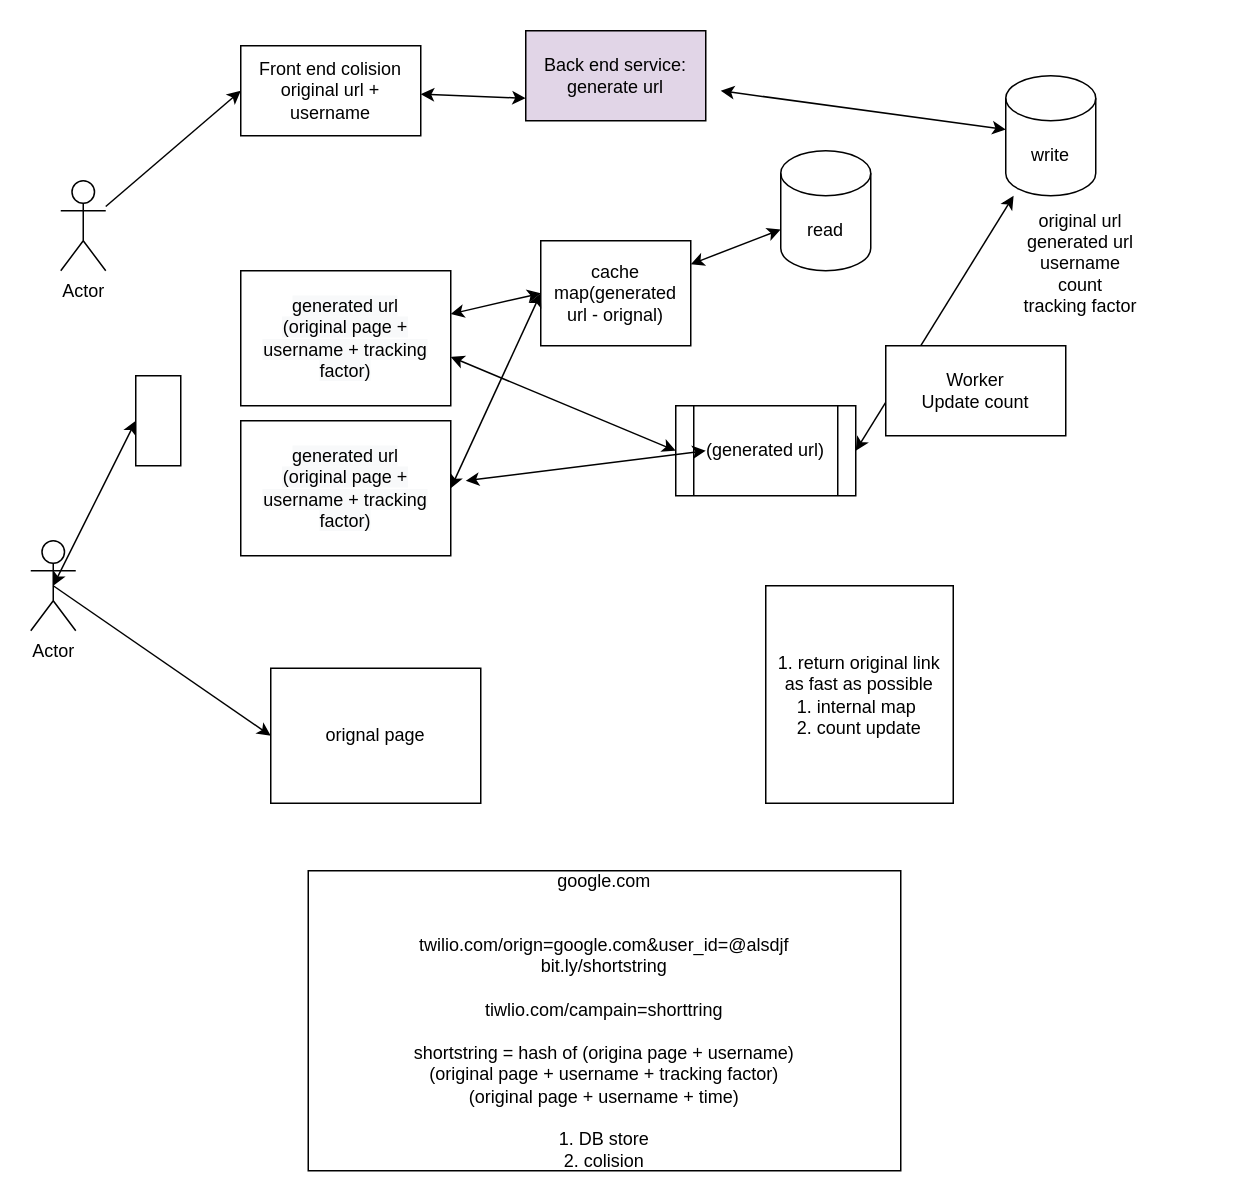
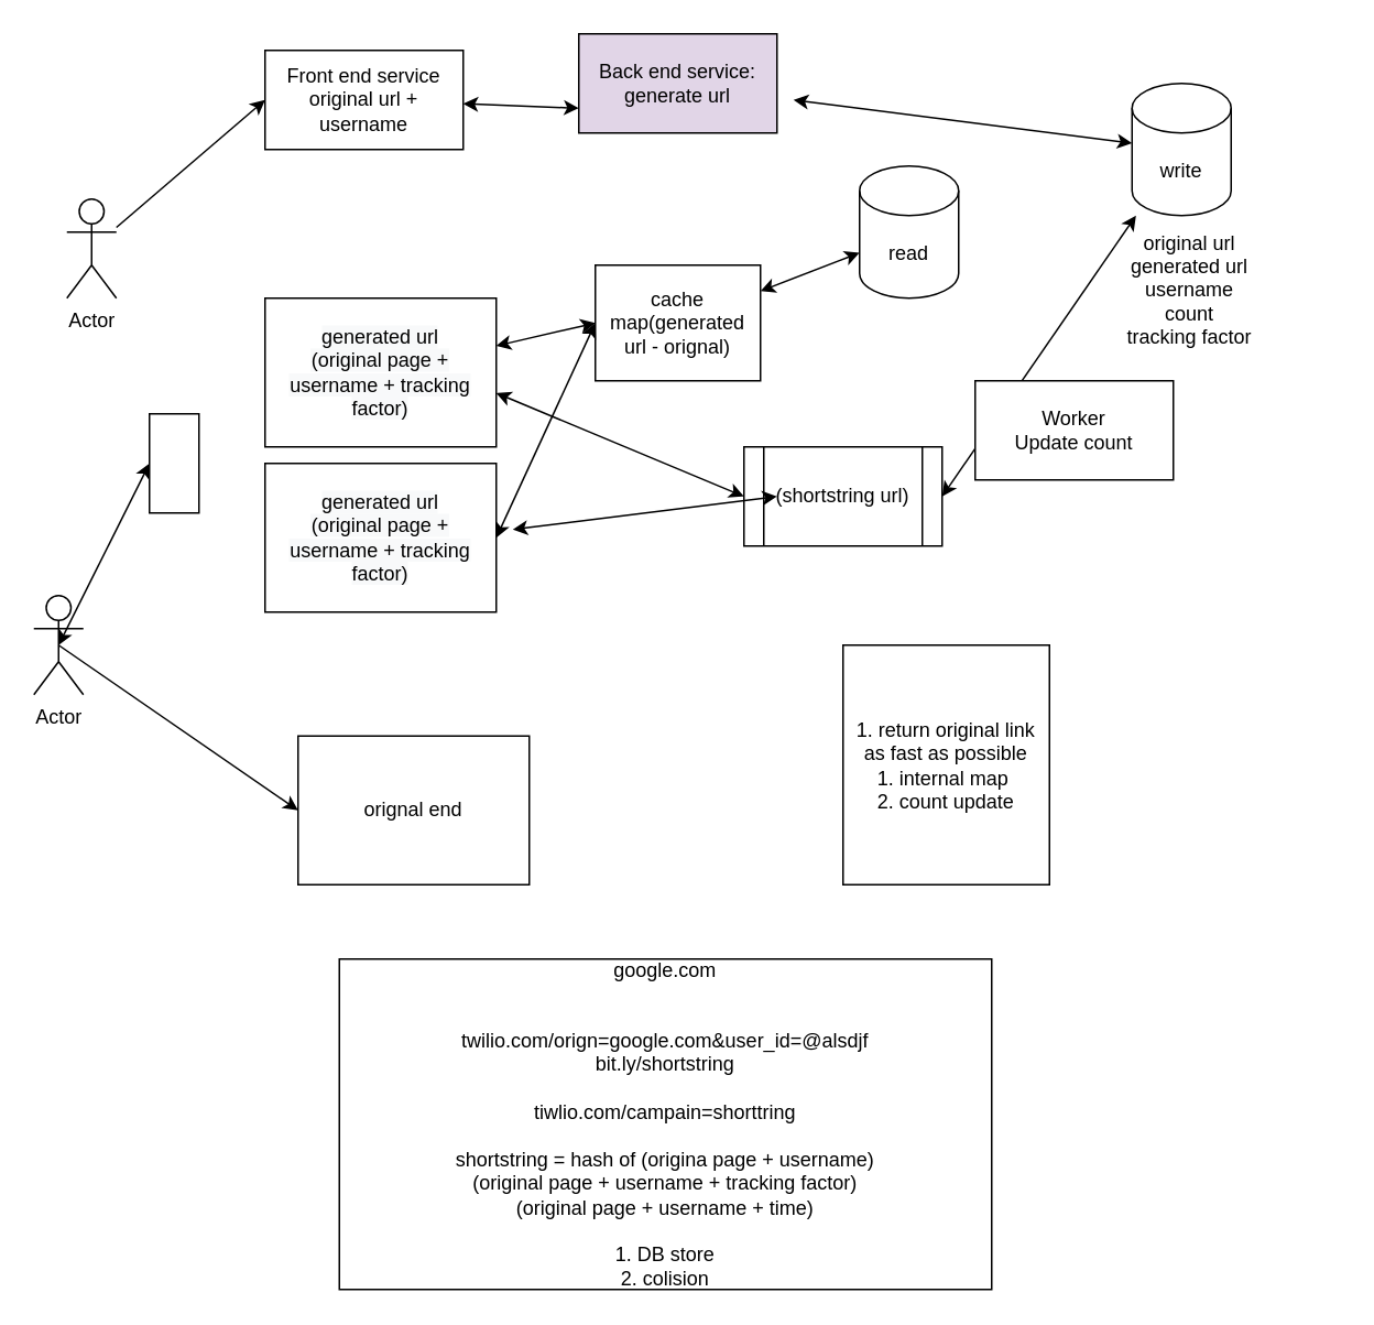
- <mxCell id="2" value="Front end colision&lt;br&gt;original url + username" style="rounded=0;whiteSpace=wrap;html=1;" vertex="1" parent="1"><mxGeometry x="160" y="30" width="120" height="60" as="geometry" /></mxCell>
+ <mxCell id="2" value="Front end service&lt;br&gt;original url + username" style="rounded=0;whiteSpace=wrap;html=1;" vertex="1" parent="1"><mxGeometry x="160" y="30" width="120" height="60" as="geometry" /></mxCell>
- <mxCell id="26" value="write" style="shape=cylinder3;whiteSpace=wrap;html=1;boundedLbl=1;backgroundOutline=1;size=15;" vertex="1" parent="1"><mxGeometry x="670" y="50" width="60" height="80" as="geometry" /></mxCell>
+ <mxCell id="26" value="write" style="shape=cylinder3;whiteSpace=wrap;html=1;boundedLbl=1;backgroundOutline=1;size=15;" vertex="1" parent="1"><mxGeometry x="685" y="50" width="60" height="80" as="geometry" /></mxCell>
- <mxCell id="17" value="(generated url)" style="shape=process;whiteSpace=wrap;html=1;backgroundOutline=1;" vertex="1" parent="1"><mxGeometry x="450" y="270" width="120" height="60" as="geometry" /></mxCell>
+ <mxCell id="17" value="(shortstring url)" style="shape=process;whiteSpace=wrap;html=1;backgroundOutline=1;" vertex="1" parent="1"><mxGeometry x="450" y="270" width="120" height="60" as="geometry" /></mxCell>
- <mxCell id="13" value="orignal page" style="rounded=0;whiteSpace=wrap;html=1;" vertex="1" parent="1"><mxGeometry x="180" y="445" width="140" height="90" as="geometry" /></mxCell>
+ <mxCell id="13" value="orignal end" style="rounded=0;whiteSpace=wrap;html=1;" vertex="1" parent="1"><mxGeometry x="180" y="445" width="140" height="90" as="geometry" /></mxCell>
